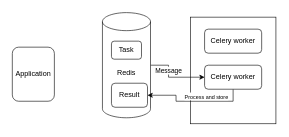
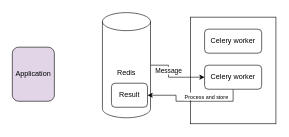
- <mxCell id="8" value="Task" style="rounded=1;whiteSpace=wrap;html=1;" vertex="1" parent="1"><mxGeometry x="185" y="68" width="50" height="30" as="geometry" /></mxCell>
- <mxCell id="6" value="Application" style="rounded=1;whiteSpace=wrap;html=1;" vertex="1" parent="1"><mxGeometry x="20" y="78" width="70" height="90" as="geometry" /></mxCell>
+ <mxCell id="6" value="Application" style="rounded=1;whiteSpace=wrap;html=1;fillColor=#e1d5e7;" vertex="1" parent="1"><mxGeometry x="20" y="78" width="70" height="90" as="geometry" /></mxCell>
